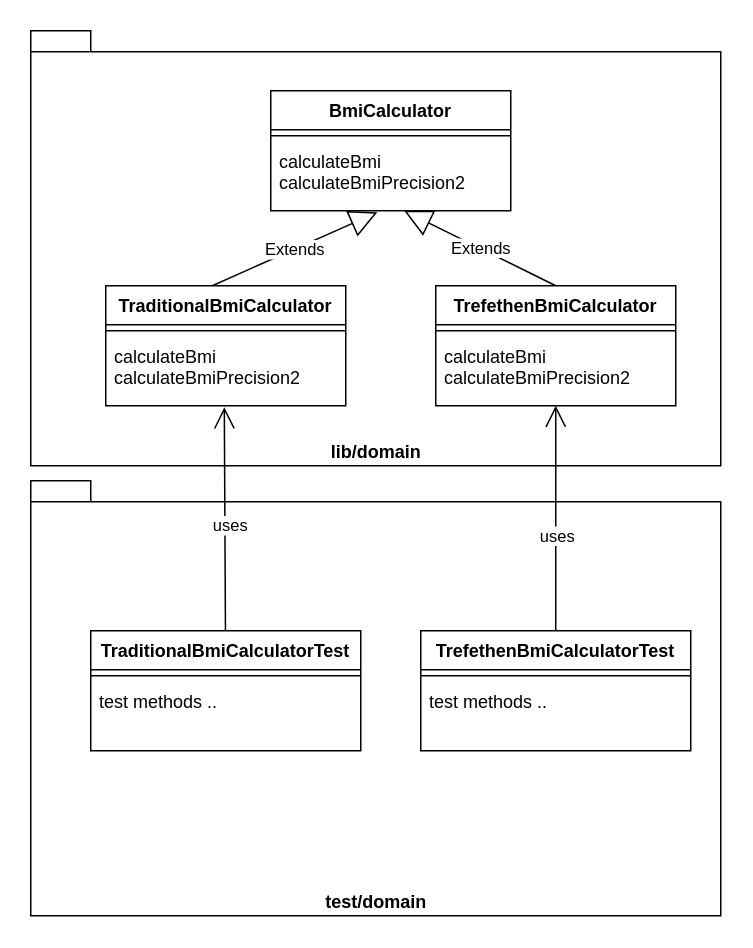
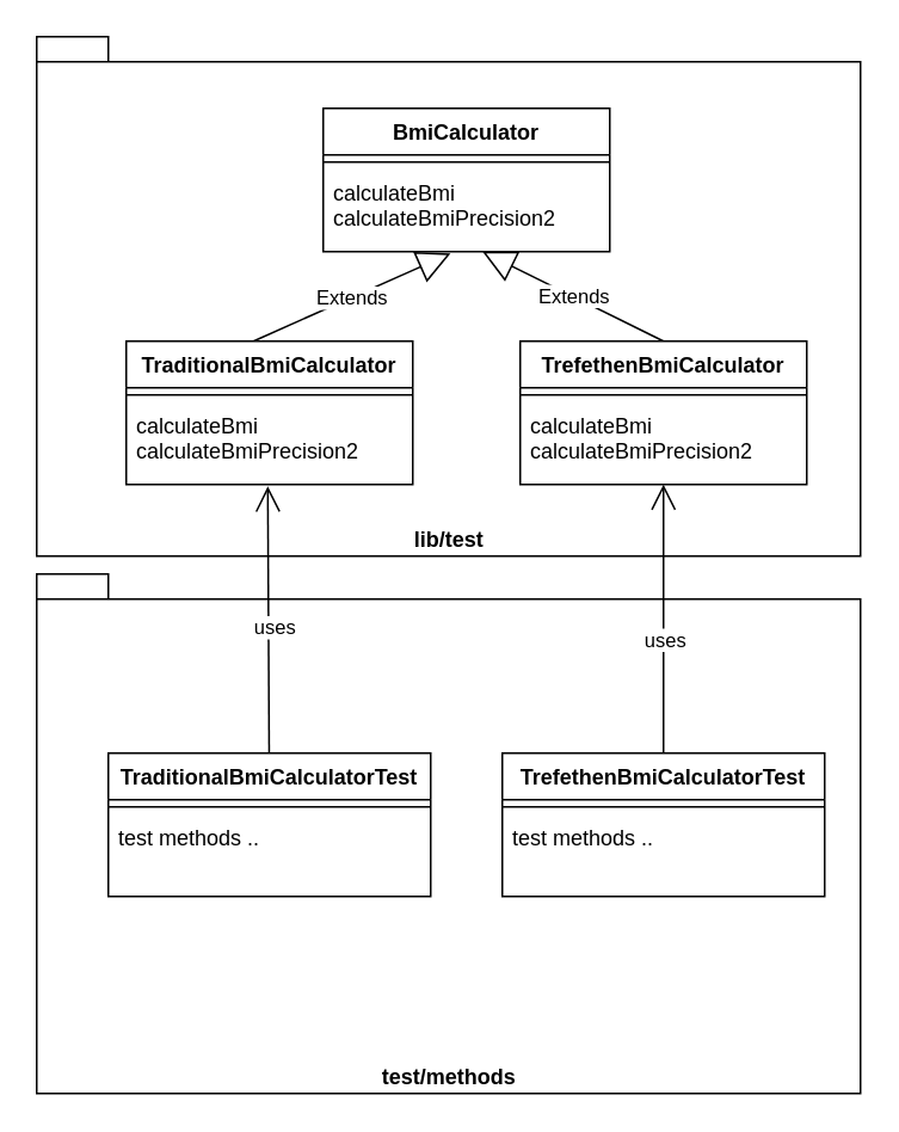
- <mxCell id="2" value="lib/domain" style="shape=folder;fontStyle=1;spacingTop=10;tabWidth=40;tabHeight=14;tabPosition=left;html=1;verticalAlign=bottom;" vertex="1" parent="1"><mxGeometry x="20" y="20" width="460" height="290" as="geometry" /></mxCell>
+ <mxCell id="2" value="lib/test" style="shape=folder;fontStyle=1;spacingTop=10;tabWidth=40;tabHeight=14;tabPosition=left;html=1;verticalAlign=bottom;" vertex="1" parent="1"><mxGeometry x="20" y="20" width="460" height="290" as="geometry" /></mxCell>
- <mxCell id="11" value="test/domain" style="shape=folder;fontStyle=1;spacingTop=10;tabWidth=40;tabHeight=14;tabPosition=left;html=1;verticalAlign=bottom;" vertex="1" parent="1"><mxGeometry x="20" y="320" width="460" height="290" as="geometry" /></mxCell>
+ <mxCell id="11" value="test/methods" style="shape=folder;fontStyle=1;spacingTop=10;tabWidth=40;tabHeight=14;tabPosition=left;html=1;verticalAlign=bottom;" vertex="1" parent="1"><mxGeometry x="20" y="320" width="460" height="290" as="geometry" /></mxCell>
